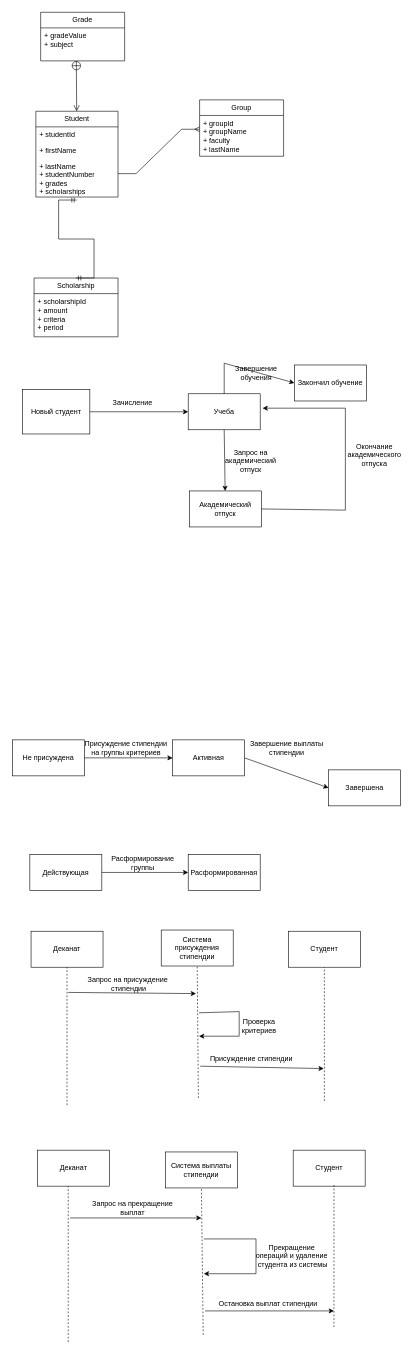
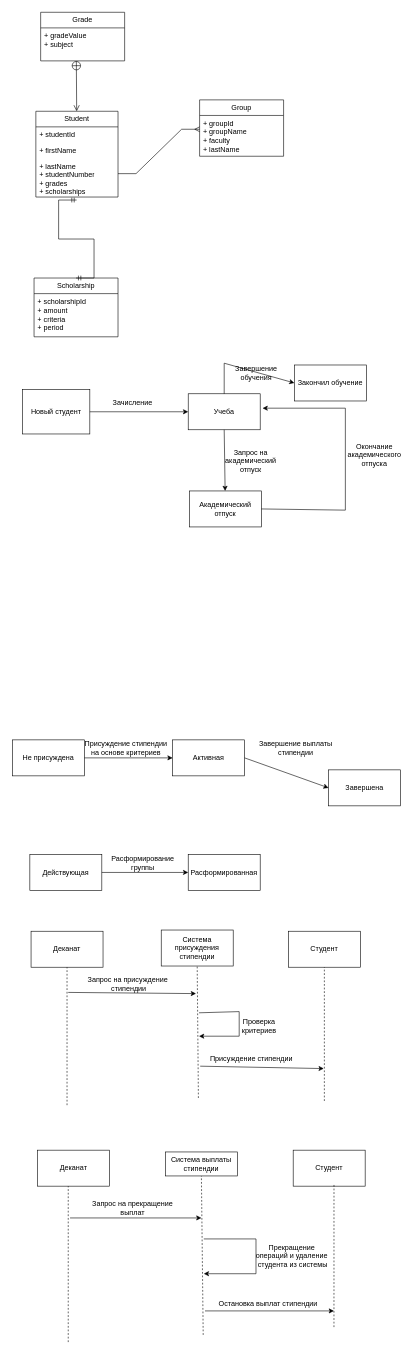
- <mxCell id="33" value="Завершение выплаты&lt;br&gt;стипендии" style="text;html=1;align=center;verticalAlign=middle;resizable=0;points=[];autosize=1;strokeColor=none;fillColor=none;" vertex="1" parent="1"><mxGeometry x="407" y="1226" width="140" height="41" as="geometry" /></mxCell>
+ <mxCell id="33" value="Завершение выплаты&lt;br&gt;стипендии" style="text;html=1;align=center;verticalAlign=middle;resizable=0;points=[];autosize=1;strokeColor=none;fillColor=none;" vertex="1" parent="1"><mxGeometry x="422" y="1226" width="140" height="41" as="geometry" /></mxCell>
- <mxCell id="31" value="Присуждение стипендии&lt;br&gt;на группы критериев" style="text;html=1;align=center;verticalAlign=middle;resizable=0;points=[];autosize=1;strokeColor=none;fillColor=none;" vertex="1" parent="1"><mxGeometry x="131" y="1226" width="156" height="41" as="geometry" /></mxCell>
+ <mxCell id="31" value="Присуждение стипендии&lt;br&gt;на основе критериев" style="text;html=1;align=center;verticalAlign=middle;resizable=0;points=[];autosize=1;strokeColor=none;fillColor=none;" vertex="1" parent="1"><mxGeometry x="131" y="1226" width="156" height="41" as="geometry" /></mxCell>
- <mxCell id="51" value="Система выплаты стипендии" style="rounded=0;whiteSpace=wrap;html=1;" vertex="1" parent="1"><mxGeometry x="275" y="1920" width="120" height="60" as="geometry" /></mxCell>
+ <mxCell id="51" value="Система выплаты стипендии" style="rounded=0;whiteSpace=wrap;html=1;" vertex="1" parent="1"><mxGeometry x="275" y="1920" width="120" height="40" as="geometry" /></mxCell>
